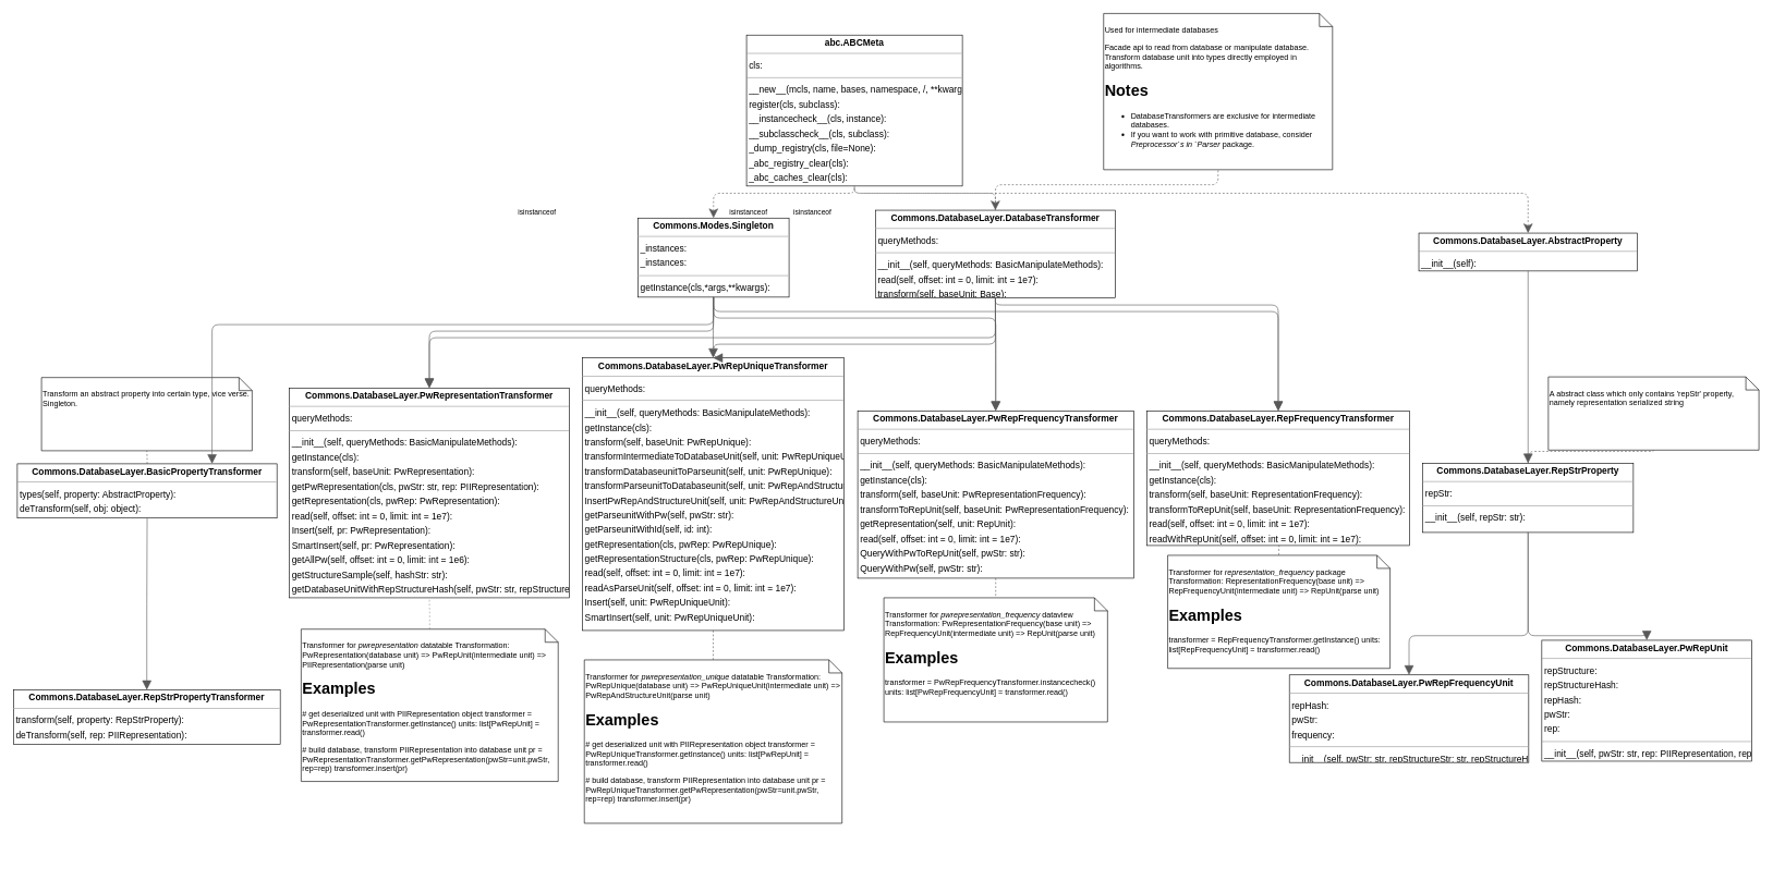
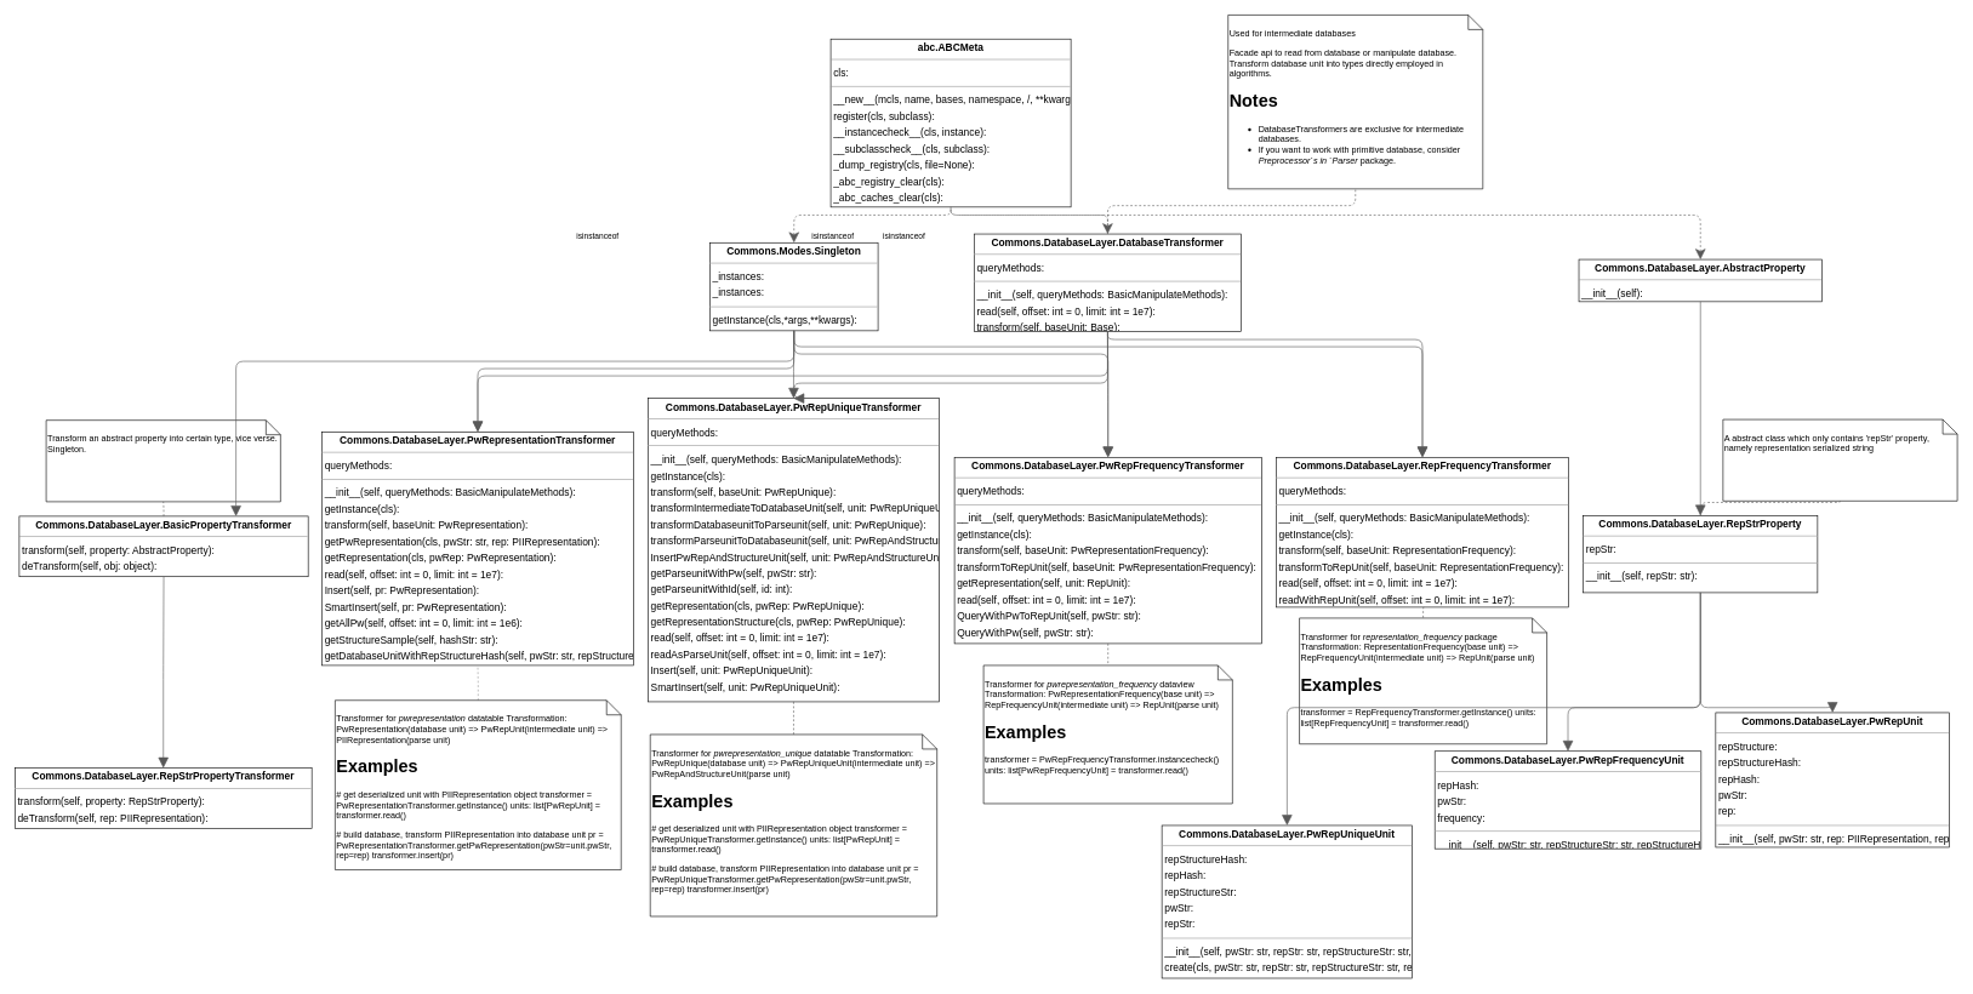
- <mxCell id="3" value="&lt;p style=&quot;margin:0px;margin-top:4px;text-align:center;&quot;&gt;&lt;b&gt;Commons.DatabaseLayer.BasicPropertyTransformer&lt;/b&gt;&lt;/p&gt;&lt;hr size=&quot;1&quot;/&gt;&lt;p style=&quot;margin:0 0 0 4px;line-height:1.6;&quot;&gt; types(self, property: AbstractProperty): &lt;br/&gt; deTransform(self, obj: object): &lt;/p&gt;" style="verticalAlign=top;align=left;overflow=fill;fontSize=14;fontFamily=Helvetica;html=1;rounded=0;shadow=0;comic=0;labelBackgroundColor=none;strokeWidth=1;" parent="1" vertex="1"><mxGeometry x="26" y="709" width="397" height="83" as="geometry" /></mxCell>
+ <mxCell id="3" value="&lt;p style=&quot;margin:0px;margin-top:4px;text-align:center;&quot;&gt;&lt;b&gt;Commons.DatabaseLayer.BasicPropertyTransformer&lt;/b&gt;&lt;/p&gt;&lt;hr size=&quot;1&quot;/&gt;&lt;p style=&quot;margin:0 0 0 4px;line-height:1.6;&quot;&gt; transform(self, property: AbstractProperty): &lt;br/&gt; deTransform(self, obj: object): &lt;/p&gt;" style="verticalAlign=top;align=left;overflow=fill;fontSize=14;fontFamily=Helvetica;html=1;rounded=0;shadow=0;comic=0;labelBackgroundColor=none;strokeWidth=1;" parent="1" vertex="1"><mxGeometry x="26" y="709" width="397" height="83" as="geometry" /></mxCell>
+ <mxCell id="38" value="" style="html=1;rounded=1;edgeStyle=orthogonalEdgeStyle;dashed=0;startArrow=block;startSize=12;endArrow=none;strokeColor=#595959;exitX=0.500;exitY=0.000;exitDx=0;exitDy=0;entryX=0.500;entryY=1.001;entryDx=0;entryDy=0;" parent="1" source="8" target="12" edge="1"><mxGeometry width="50" height="50" relative="1" as="geometry"><Array as="points"><mxPoint x="1768" y="972" /><mxPoint x="2336" y="972" /></Array></mxGeometry></mxCell>
+ <mxCell id="8" value="&lt;p style=&quot;margin:0px;margin-top:4px;text-align:center;&quot;&gt;&lt;b&gt;Commons.DatabaseLayer.PwRepUniqueUnit&lt;/b&gt;&lt;/p&gt;&lt;hr size=&quot;1&quot;/&gt;&lt;p style=&quot;margin:0 0 0 4px;line-height:1.6;&quot;&gt; repStructureHash: &lt;br/&gt; repHash: &lt;br/&gt; repStructureStr: &lt;br/&gt; pwStr: &lt;br/&gt; repStr: &lt;/p&gt;&lt;hr size=&quot;1&quot;/&gt;&lt;p style=&quot;margin:0 0 0 4px;line-height:1.6;&quot;&gt; __init__(self, pwStr: str, repStr: str, repStructureStr: str, repHash: str, repStructureHash: str, ): &lt;br/&gt; create(cls, pwStr: str, repStr: str, repStructureStr: str, repHash: str, repStructureHash: str): &lt;/p&gt;" style="verticalAlign=top;align=left;overflow=fill;fontSize=14;fontFamily=Helvetica;html=1;rounded=0;shadow=0;comic=0;labelBackgroundColor=none;strokeWidth=1;" parent="1" vertex="1"><mxGeometry x="1596" y="1134" width="344" height="210" as="geometry" /></mxCell>
